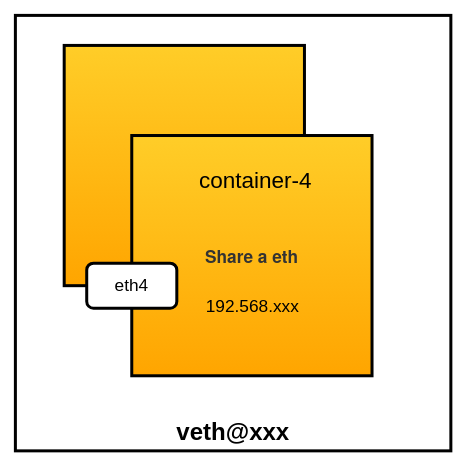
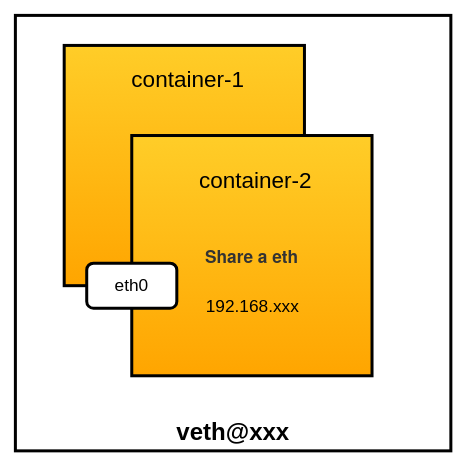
+ <mxCell id="5" value="&lt;font style=&quot;font-size: 30px&quot;&gt;container-1&lt;/font&gt;" style="text;html=1;strokeColor=none;fillColor=none;align=center;verticalAlign=middle;whiteSpace=wrap;rounded=0;" vertex="1" parent="3"><mxGeometry x="80" y="30" width="170" height="30" as="geometry" /></mxCell>
- <mxCell id="8" value="&lt;font style=&quot;font-size: 30px&quot;&gt;container-4&lt;/font&gt;" style="text;html=1;strokeColor=none;fillColor=none;align=center;verticalAlign=middle;whiteSpace=wrap;rounded=0;" vertex="1" parent="6"><mxGeometry x="80" y="45" width="170" height="30" as="geometry" /></mxCell>
+ <mxCell id="8" value="&lt;font style=&quot;font-size: 30px&quot;&gt;container-2&lt;/font&gt;" style="text;html=1;strokeColor=none;fillColor=none;align=center;verticalAlign=middle;whiteSpace=wrap;rounded=0;" vertex="1" parent="6"><mxGeometry x="80" y="45" width="170" height="30" as="geometry" /></mxCell>
- <mxCell id="10" value="eth4" style="rounded=1;whiteSpace=wrap;html=1;fontSize=23;strokeColor=#000000;strokeWidth=4;gradientColor=#ffffff;" vertex="1" parent="6"><mxGeometry x="-60" y="170" width="120" height="60" as="geometry" /></mxCell>
+ <mxCell id="10" value="eth0" style="rounded=1;whiteSpace=wrap;html=1;fontSize=23;strokeColor=#000000;strokeWidth=4;gradientColor=#ffffff;" vertex="1" parent="6"><mxGeometry x="-60" y="170" width="120" height="60" as="geometry" /></mxCell>
- <mxCell id="9" value="192.568.xxx" style="text;html=1;strokeColor=none;fillColor=none;align=center;verticalAlign=middle;whiteSpace=wrap;rounded=0;fontSize=23;" vertex="1" parent="6"><mxGeometry x="131" y="213" width="60" height="30" as="geometry" /></mxCell>
+ <mxCell id="9" value="192.168.xxx" style="text;html=1;strokeColor=none;fillColor=none;align=center;verticalAlign=middle;whiteSpace=wrap;rounded=0;fontSize=23;" vertex="1" parent="6"><mxGeometry x="131" y="213" width="60" height="30" as="geometry" /></mxCell>
